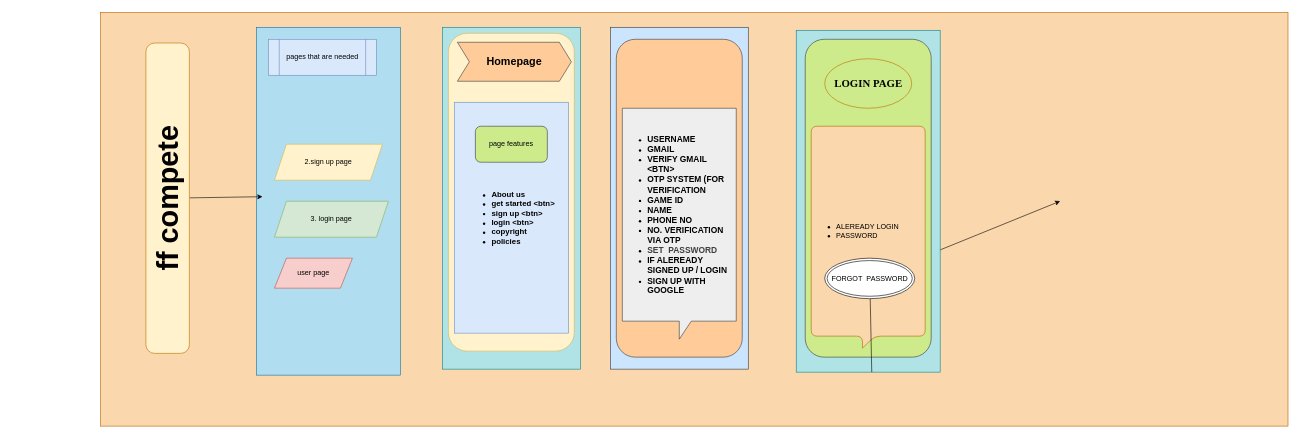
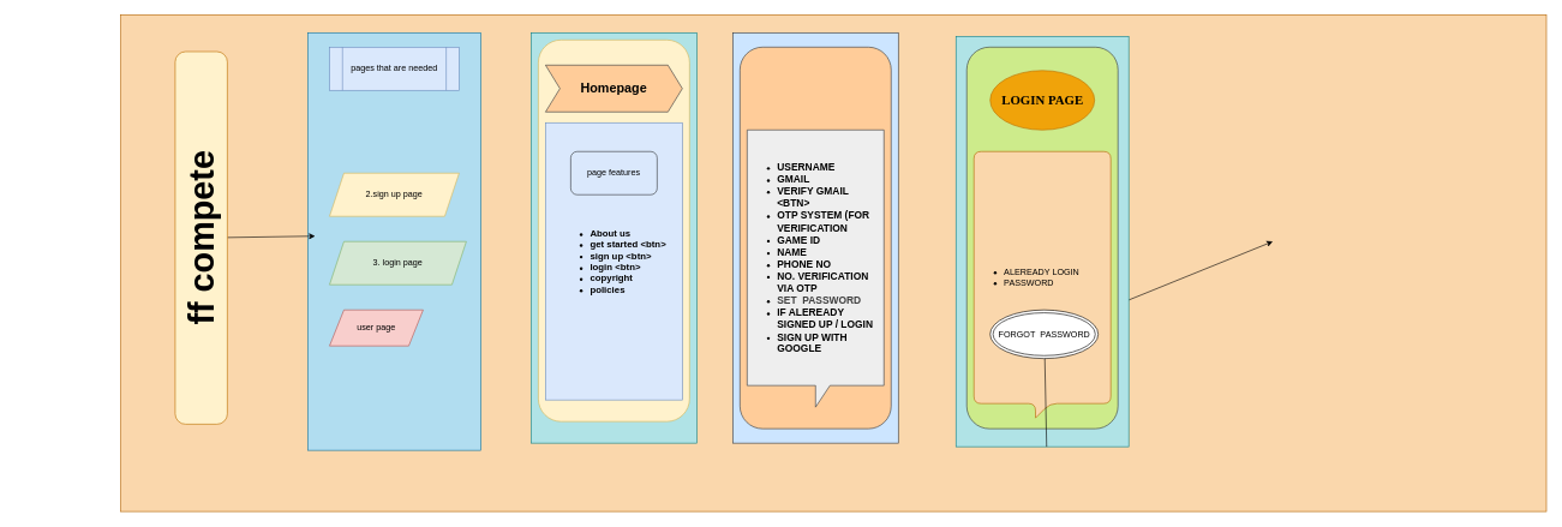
- <mxCell id="7" value="pages that are needed" style="shape=process;whiteSpace=wrap;html=1;backgroundOutline=1;fillColor=#dae8fc;strokeColor=#6c8ebf;movable=0;resizable=0;rotatable=0;deletable=0;editable=0;locked=1;connectable=0;" vertex="1" parent="1"><mxGeometry x="447" y="65" width="180" height="60" as="geometry" /></mxCell>
+ <mxCell id="7" value="pages that are needed" style="shape=process;whiteSpace=wrap;html=1;backgroundOutline=1;fillColor=#dae8fc;strokeColor=#6c8ebf;movable=0;resizable=0;rotatable=0;deletable=0;editable=0;locked=1;connectable=0;" vertex="1" parent="1"><mxGeometry x="457" y="65" width="180" height="60" as="geometry" /></mxCell>
- <mxCell id="10" value="&lt;h2&gt;Homepage&lt;/h2&gt;" style="shape=step;perimeter=stepPerimeter;whiteSpace=wrap;html=1;fixedSize=1;fillColor=#ffcc99;strokeColor=#36393d;" vertex="1" parent="1"><mxGeometry x="762" y="70" width="190" height="65" as="geometry" /></mxCell>
+ <mxCell id="10" value="&lt;h2&gt;Homepage&lt;/h2&gt;" style="shape=step;perimeter=stepPerimeter;whiteSpace=wrap;html=1;fixedSize=1;fillColor=#ffcc99;strokeColor=#36393d;" vertex="1" parent="1"><mxGeometry x="757" y="90" width="190" height="65" as="geometry" /></mxCell>
- <mxCell id="22" value="&lt;h2&gt;&lt;font face=&quot;Comic Sans MS&quot;&gt;LOGIN PAGE&lt;/font&gt;&lt;/h2&gt;" style="ellipse;whiteSpace=wrap;html=1;rounded=1;strokeColor=#BD7000;align=center;verticalAlign=middle;fontFamily=Helvetica;fontSize=12;fillColor=#cdeb8b;fontColor=#000000;" vertex="1" parent="1"><mxGeometry x="1374.5" y="97.5" width="145" height="82.5" as="geometry" /></mxCell>
+ <mxCell id="22" value="&lt;h2&gt;&lt;font face=&quot;Comic Sans MS&quot;&gt;LOGIN PAGE&lt;/font&gt;&lt;/h2&gt;" style="ellipse;whiteSpace=wrap;html=1;rounded=1;strokeColor=#BD7000;align=center;verticalAlign=middle;fontFamily=Helvetica;fontSize=12;fillColor=#f0a30a;fontColor=#000000;" vertex="1" parent="1"><mxGeometry x="1374.5" y="97.5" width="145" height="82.5" as="geometry" /></mxCell>
- <mxCell id="12" value="page features" style="rounded=1;whiteSpace=wrap;html=1;movable=0;resizable=0;rotatable=0;deletable=0;editable=0;locked=1;connectable=0;fillColor=#cdeb8b;strokeColor=#36393d;" vertex="1" parent="1"><mxGeometry x="792" y="210" width="120" height="60" as="geometry" /></mxCell>
+ <mxCell id="12" value="page features" style="rounded=1;whiteSpace=wrap;html=1;movable=0;resizable=0;rotatable=0;deletable=0;editable=0;locked=1;connectable=0;fillColor=#dae8fc;strokeColor=#36393d;" vertex="1" parent="1"><mxGeometry x="792" y="210" width="120" height="60" as="geometry" /></mxCell>
